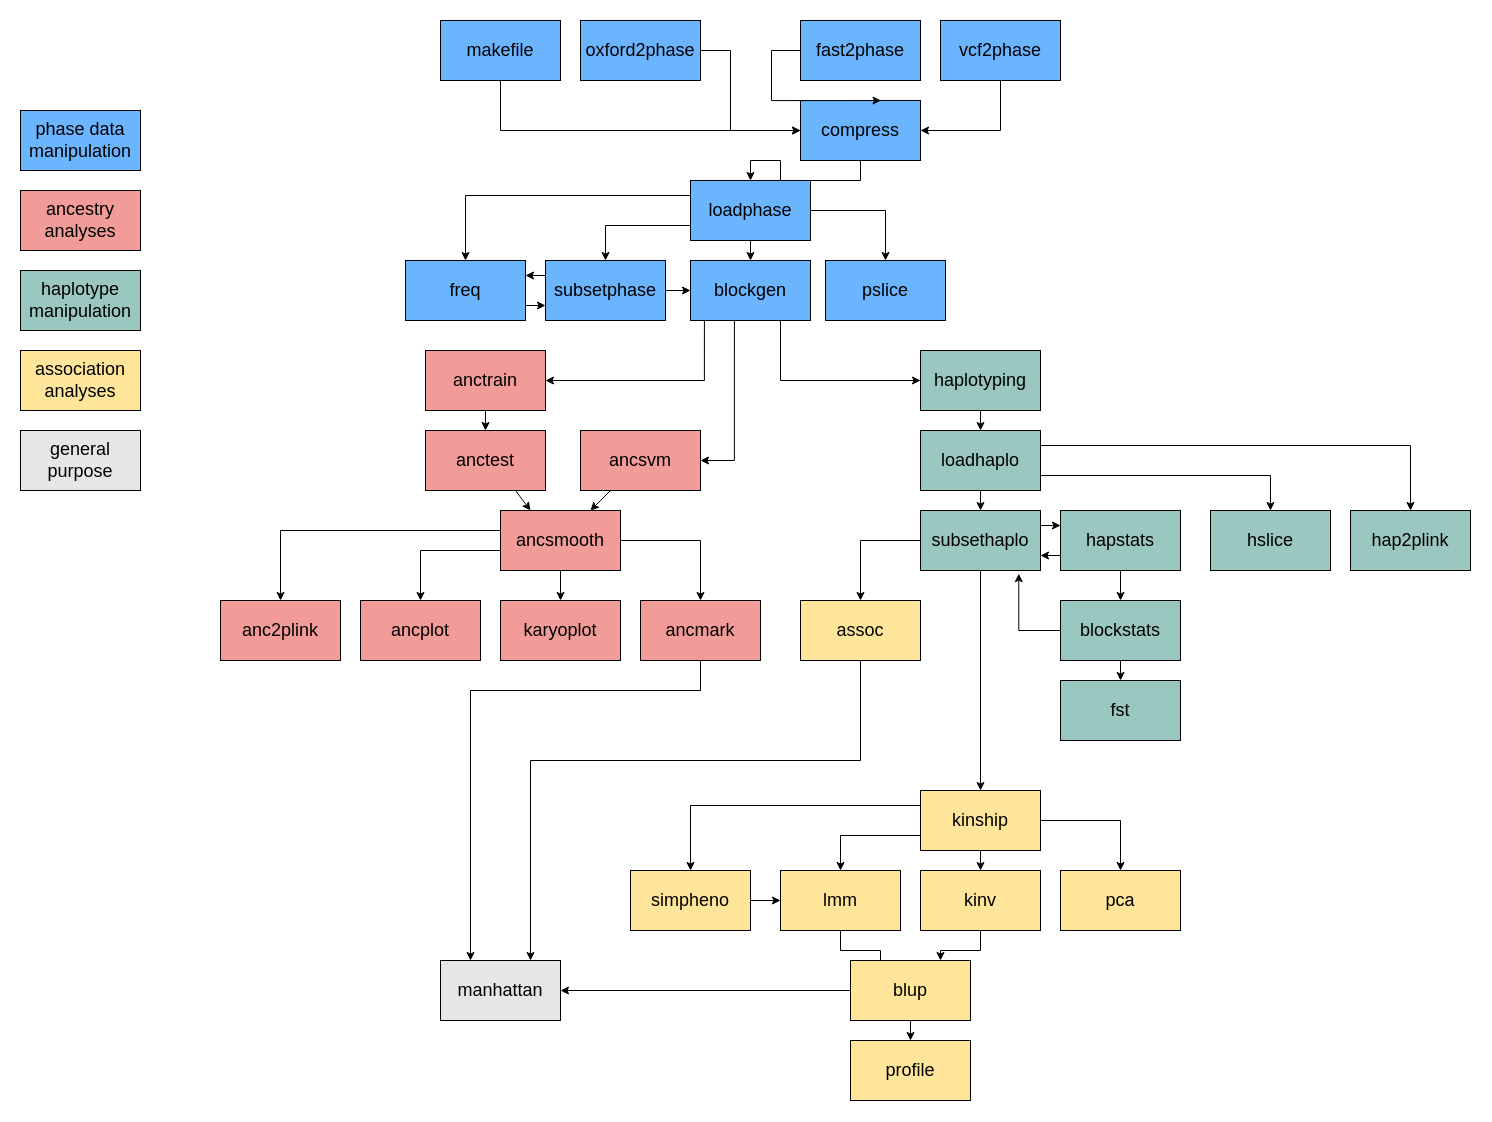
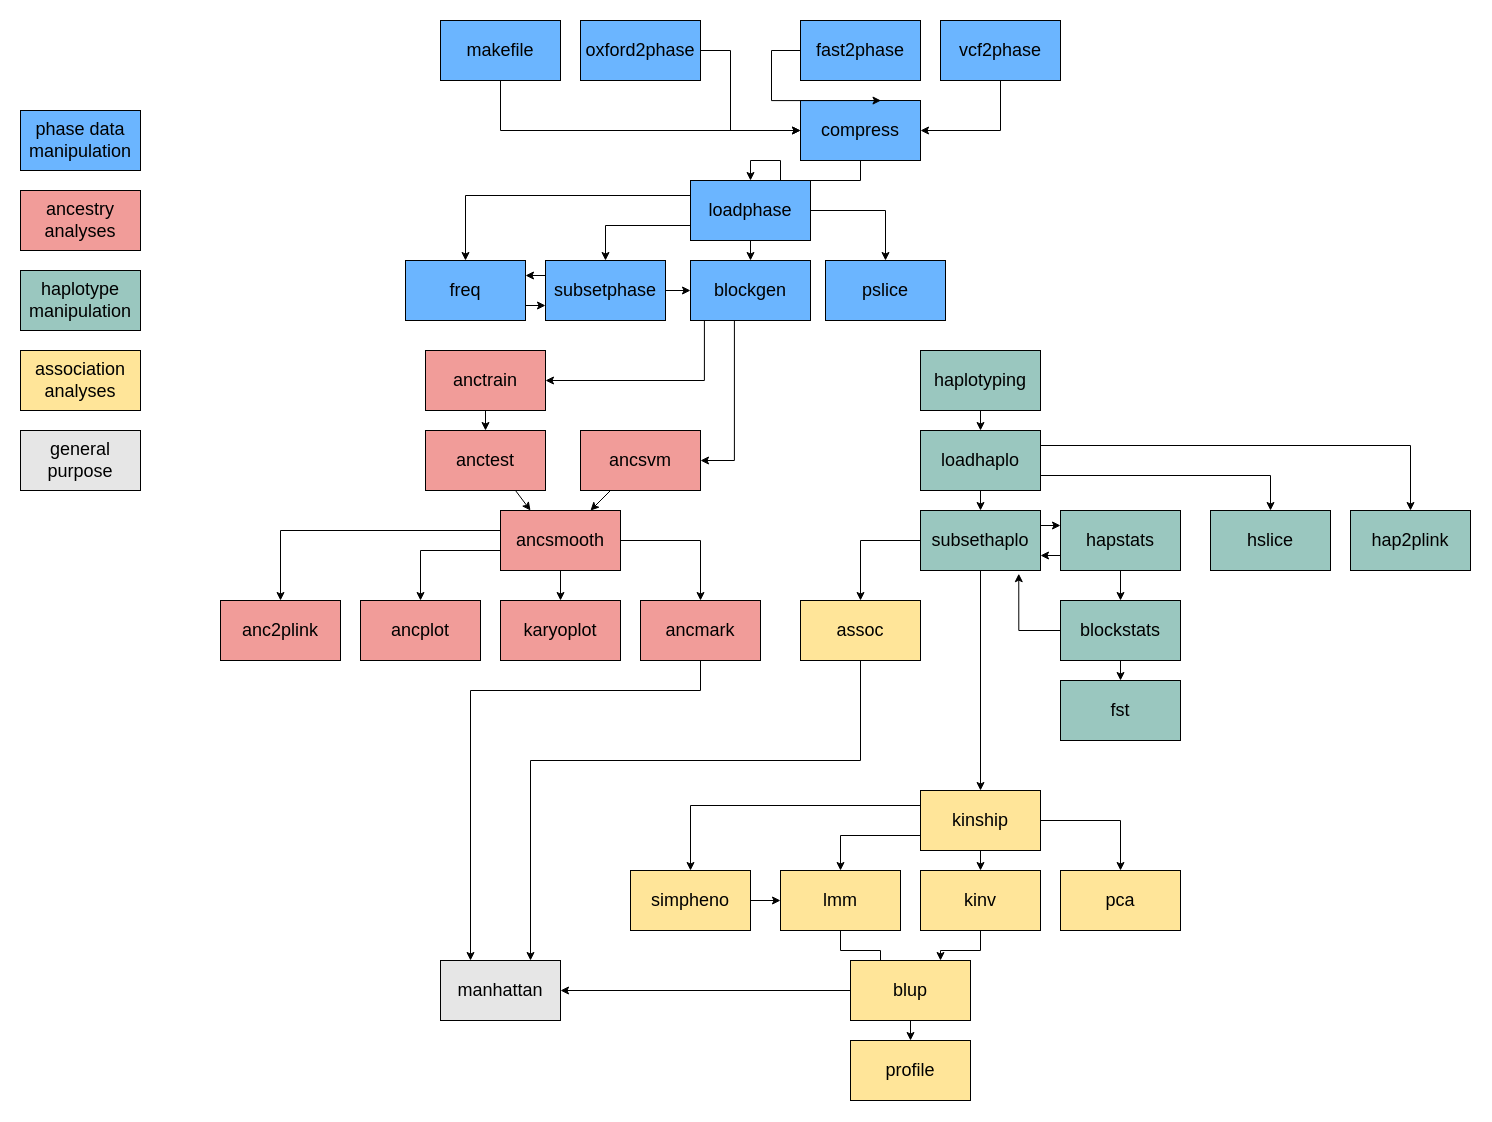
- <mxCell id="20" style="edgeStyle=orthogonalEdgeStyle;rounded=0;orthogonalLoop=1;jettySize=auto;html=1;exitX=0.75;exitY=1;exitDx=0;exitDy=0;entryX=0;entryY=0.5;entryDx=0;entryDy=0;fontSize=18;" parent="1" source="21" target="24" edge="1"><mxGeometry relative="1" as="geometry" /></mxCell>
